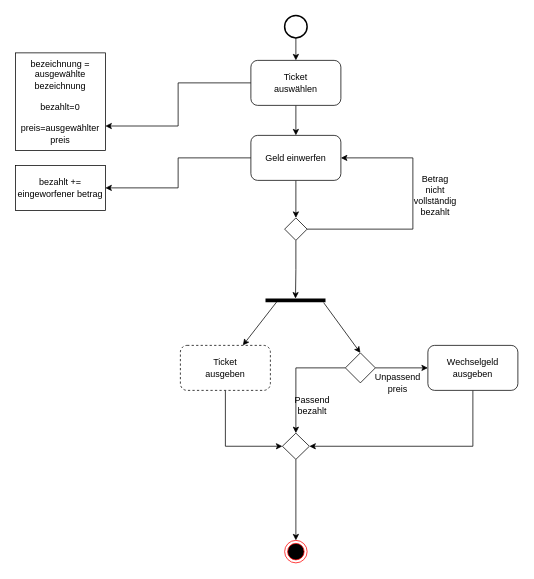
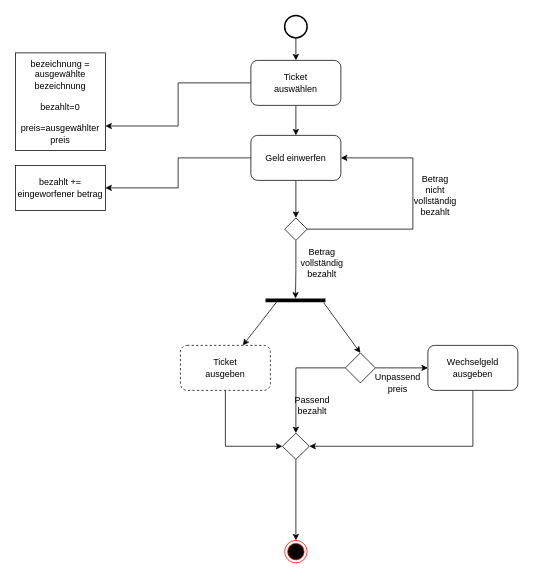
+ <mxCell id="16" value="Betrag vollständig&lt;br&gt;bezahlt" style="text;html=1;strokeColor=none;fillColor=none;align=center;verticalAlign=middle;whiteSpace=wrap;rounded=0;" vertex="1" parent="1"><mxGeometry x="409" y="340" width="40" height="20" as="geometry" /></mxCell>
